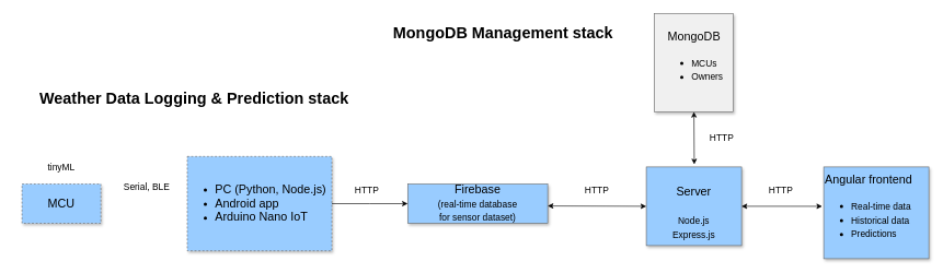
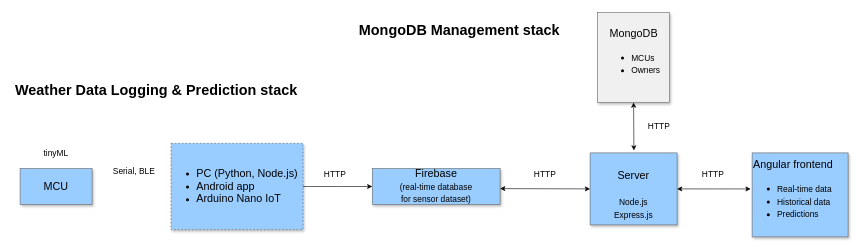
- <mxCell id="16" value="&lt;h1&gt;&lt;span style=&quot;background-color: initial;&quot;&gt;Weather Data Logging &amp;amp; Prediction stack&lt;/span&gt;&lt;/h1&gt;" style="text;html=1;strokeColor=none;fillColor=none;spacing=5;spacingTop=-20;whiteSpace=wrap;overflow=hidden;rounded=0;" parent="1" vertex="1"><mxGeometry x="55" y="130" width="600" height="90" as="geometry" /></mxCell>
+ <mxCell id="16" value="&lt;h1&gt;&lt;span style=&quot;background-color: initial;&quot;&gt;Weather Data Logging &amp;amp; Prediction stack&lt;/span&gt;&lt;/h1&gt;" style="text;html=1;strokeColor=none;fillColor=none;spacing=5;spacingTop=-20;whiteSpace=wrap;overflow=hidden;rounded=0;" parent="1" vertex="1"><mxGeometry x="20" y="130" width="600" height="90" as="geometry" /></mxCell>
- <mxCell id="5" value="MCU" style="whiteSpace=wrap;html=1;shadow=1;fontSize=18;fillColor=#99CCFF;strokeColor=#666666;dashed=1;" parent="1" vertex="1"><mxGeometry x="33" y="280" width="120" height="60" as="geometry" /></mxCell>
+ <mxCell id="5" value="MCU" style="whiteSpace=wrap;html=1;shadow=1;fontSize=18;fillColor=#99CCFF;strokeColor=#666666;" parent="1" vertex="1"><mxGeometry x="33" y="280" width="120" height="60" as="geometry" /></mxCell>
